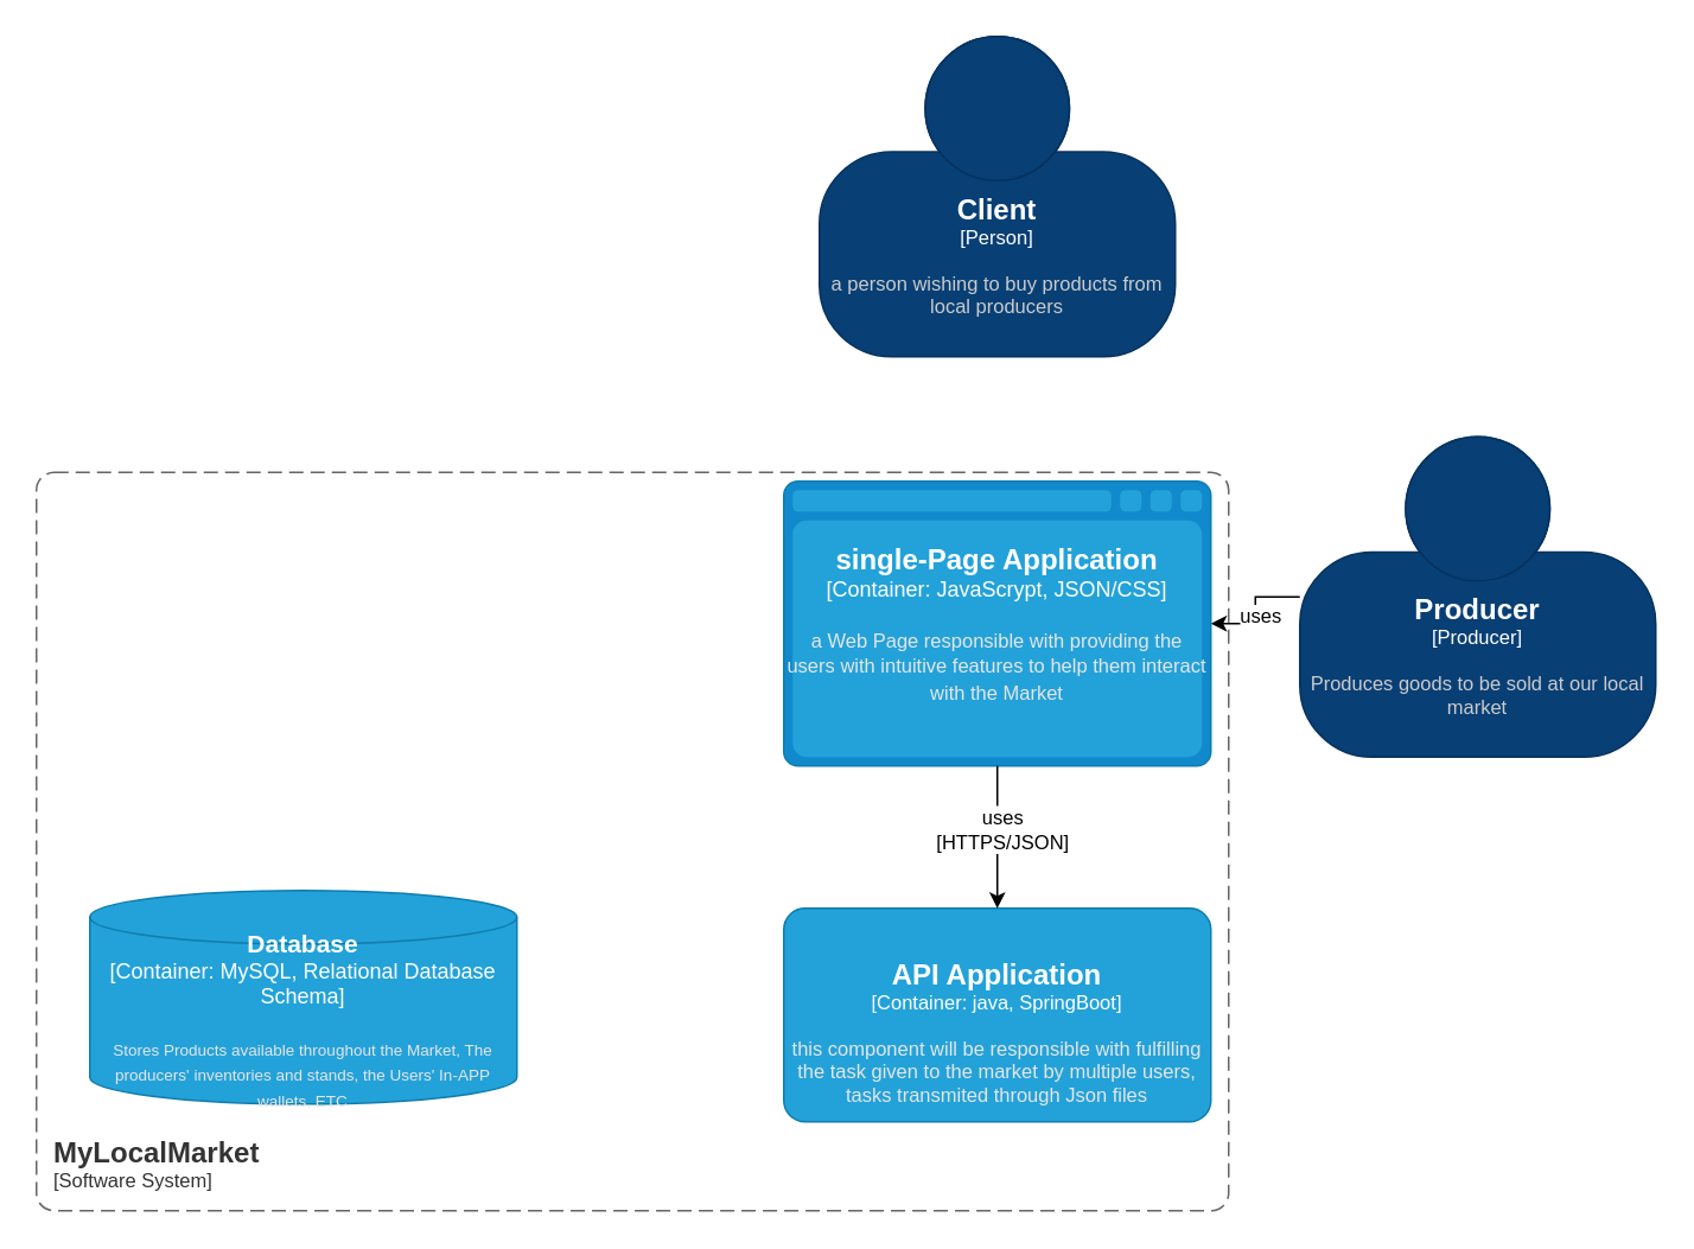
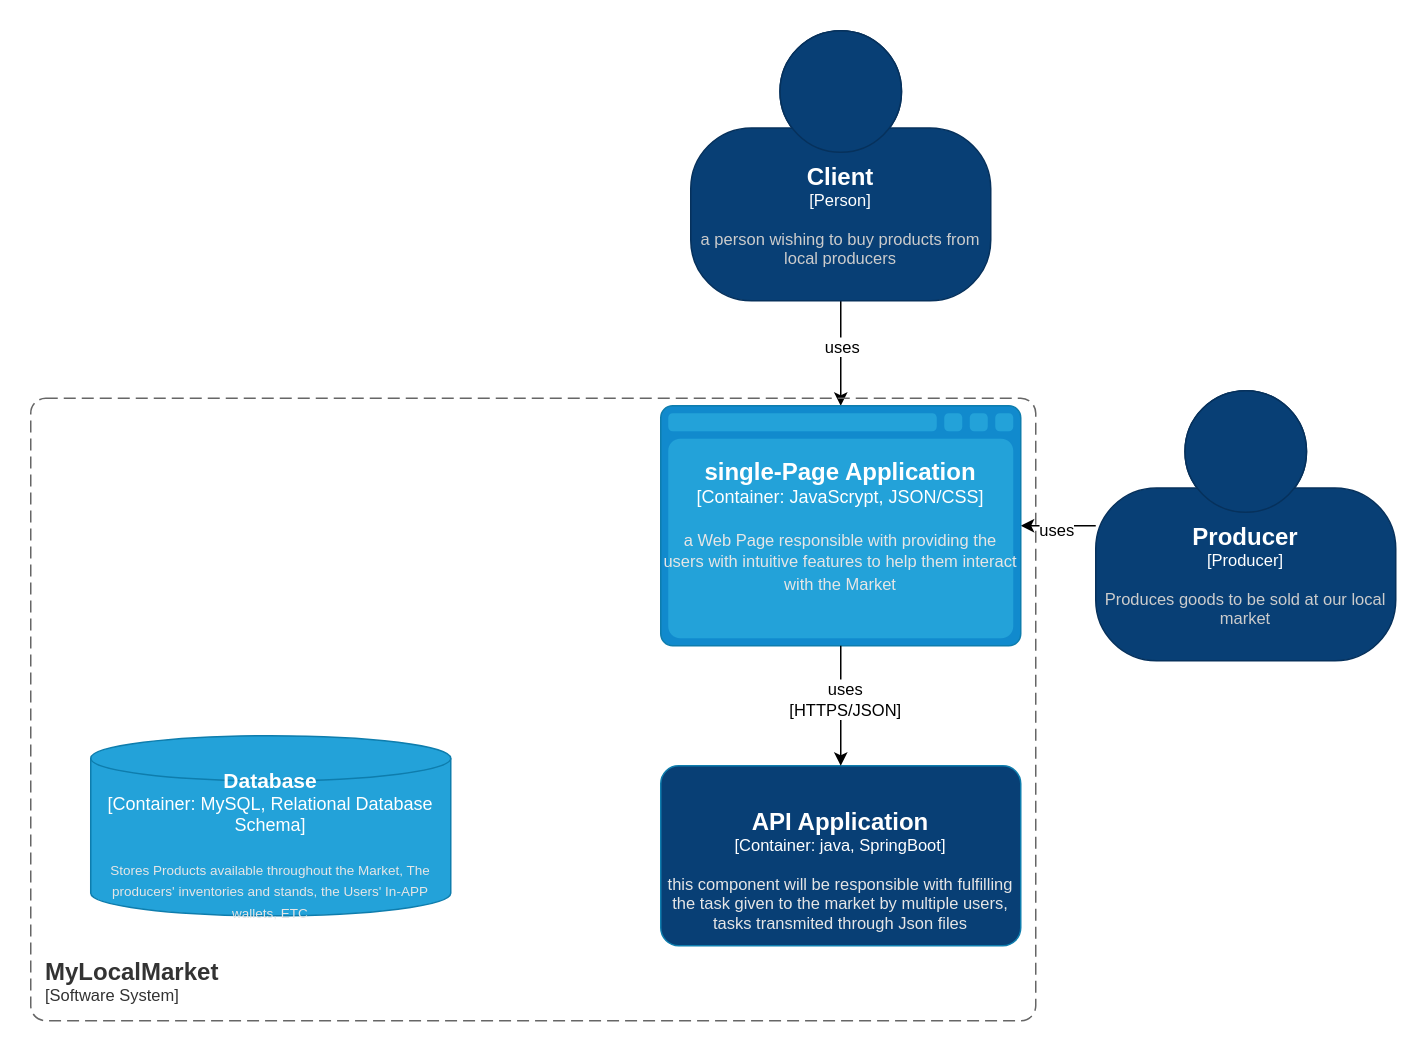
+ <mxCell id="2" style="edgeStyle=orthogonalEdgeStyle;rounded=0;orthogonalLoop=1;jettySize=auto;html=1;" edge="1" parent="1" source="4" target="9"><mxGeometry relative="1" as="geometry" /></mxCell>
+ <mxCell id="3" value="uses" style="edgeLabel;html=1;align=center;verticalAlign=middle;resizable=0;points=[];" vertex="1" connectable="0" parent="2"><mxGeometry x="-0.133" relative="1" as="geometry"><mxPoint as="offset" /></mxGeometry></mxCell>
- <mxCell id="7" value="&lt;font style=&quot;font-size: 16px&quot;&gt;&lt;b&gt;Producer&lt;/b&gt;&lt;/font&gt;&lt;div&gt;[Producer]&lt;/div&gt;&lt;br&gt;&lt;div&gt;&lt;font style=&quot;font-size: 11px&quot;&gt;&lt;font color=&quot;#cccccc&quot;&gt;Produces goods to be sold at our local market&lt;/font&gt;&lt;/div&gt;" style="html=1;fontSize=11;dashed=0;whiteSpace=wrap;fillColor=#083F75;strokeColor=#06315C;fontColor=#ffffff;shape=mxgraph.c4.person2;align=center;metaEdit=1;points=[[0.5,0,0],[1,0.5,0],[1,0.75,0],[0.75,1,0],[0.5,1,0],[0.25,1,0],[0,0.75,0],[0,0.5,0]];resizable=0;" vertex="1" parent="1"><mxGeometry x="730" y="245" width="200" height="180" as="geometry" /></mxCell>
+ <mxCell id="7" value="&lt;font style=&quot;font-size: 16px&quot;&gt;&lt;b&gt;Producer&lt;/b&gt;&lt;/font&gt;&lt;div&gt;[Producer]&lt;/div&gt;&lt;br&gt;&lt;div&gt;&lt;font style=&quot;font-size: 11px&quot;&gt;&lt;font color=&quot;#cccccc&quot;&gt;Produces goods to be sold at our local market&lt;/font&gt;&lt;/div&gt;" style="html=1;fontSize=11;dashed=0;whiteSpace=wrap;fillColor=#083F75;strokeColor=#06315C;fontColor=#ffffff;shape=mxgraph.c4.person2;align=center;metaEdit=1;points=[[0.5,0,0],[1,0.5,0],[1,0.75,0],[0.75,1,0],[0.5,1,0],[0.25,1,0],[0,0.75,0],[0,0.5,0]];resizable=0;" vertex="1" parent="1"><mxGeometry x="730" y="260" width="200" height="180" as="geometry" /></mxCell>
- <mxCell id="13" value="&lt;font style=&quot;font-size: 14px&quot;&gt;&lt;b&gt;Database&lt;/b&gt;&lt;/font&gt;&lt;div&gt;[Container:&amp;nbsp;MySQL, Relational Database Schema]&lt;/div&gt;&lt;br&gt;&lt;div&gt;&lt;font style=&quot;font-size: 9px&quot;&gt;&lt;font color=&quot;#E6E6E6&quot;&gt;Stores Products available throughout the Market, The producers' inventories and stands, the Users' In-APP wallets, ETC&lt;/font&gt;&lt;/div&gt;" style="shape=cylinder3;size=15;whiteSpace=wrap;html=1;boundedLbl=1;rounded=0;labelBackgroundColor=none;fillColor=#23A2D9;fontSize=12;fontColor=#ffffff;align=center;strokeColor=#0E7DAD;metaEdit=1;points=[[0.5,0,0],[1,0.25,0],[1,0.5,0],[1,0.75,0],[0.5,1,0],[0,0.75,0],[0,0.5,0],[0,0.25,0]];resizable=0;" vertex="1" parent="1"><mxGeometry x="50" y="500" width="240" height="120" as="geometry" /></mxCell>
+ <mxCell id="13" value="&lt;font style=&quot;font-size: 14px&quot;&gt;&lt;b&gt;Database&lt;/b&gt;&lt;/font&gt;&lt;div&gt;[Container:&amp;nbsp;MySQL, Relational Database Schema]&lt;/div&gt;&lt;br&gt;&lt;div&gt;&lt;font style=&quot;font-size: 9px&quot;&gt;&lt;font color=&quot;#E6E6E6&quot;&gt;Stores Products available throughout the Market, The producers' inventories and stands, the Users' In-APP wallets, ETC&lt;/font&gt;&lt;/div&gt;" style="shape=cylinder3;size=15;whiteSpace=wrap;html=1;boundedLbl=1;rounded=0;labelBackgroundColor=none;fillColor=#23A2D9;fontSize=12;fontColor=#ffffff;align=center;strokeColor=#0E7DAD;metaEdit=1;points=[[0.5,0,0],[1,0.25,0],[1,0.5,0],[1,0.75,0],[0.5,1,0],[0,0.75,0],[0,0.5,0],[0,0.25,0]];resizable=0;" vertex="1" parent="1"><mxGeometry x="60" y="490" width="240" height="120" as="geometry" /></mxCell>
- <mxCell id="10" value="&lt;font style=&quot;font-size: 16px&quot;&gt;&lt;b&gt;&#10;API Application&lt;/b&gt;&lt;/font&gt;&lt;div&gt;[Container: java, SpringBoot]&lt;/div&gt;&lt;br&gt;&lt;div&gt;&lt;font style=&quot;font-size: 11px&quot;&gt;&lt;font color=&quot;#E6E6E6&quot;&gt;this component will be responsible with fulfilling the task given to the market by multiple users, tasks transmited through Json files&lt;/font&gt;&lt;/div&gt;" style="rounded=1;whiteSpace=wrap;html=1;fontSize=11;labelBackgroundColor=none;fillColor=#23A2D9;fontColor=#ffffff;align=center;arcSize=10;strokeColor=#0E7DAD;metaEdit=1;resizable=0;points=[[0.25,0,0],[0.5,0,0],[0.75,0,0],[1,0.25,0],[1,0.5,0],[1,0.75,0],[0.75,1,0],[0.5,1,0],[0.25,1,0],[0,0.75,0],[0,0.5,0],[0,0.25,0]];" vertex="1" parent="1"><mxGeometry x="440" y="510" width="240" height="120" as="geometry" /></mxCell>
+ <mxCell id="10" value="&lt;font style=&quot;font-size: 16px&quot;&gt;&lt;b&gt;&#10;API Application&lt;/b&gt;&lt;/font&gt;&lt;div&gt;[Container: java, SpringBoot]&lt;/div&gt;&lt;br&gt;&lt;div&gt;&lt;font style=&quot;font-size: 11px&quot;&gt;&lt;font color=&quot;#E6E6E6&quot;&gt;this component will be responsible with fulfilling the task given to the market by multiple users, tasks transmited through Json files&lt;/font&gt;&lt;/div&gt;" style="rounded=1;whiteSpace=wrap;html=1;fontSize=11;labelBackgroundColor=none;fillColor=#083f75;fontColor=#ffffff;align=center;arcSize=10;strokeColor=#0E7DAD;metaEdit=1;resizable=0;points=[[0.25,0,0],[0.5,0,0],[0.75,0,0],[1,0.25,0],[1,0.5,0],[1,0.75,0],[0.75,1,0],[0.5,1,0],[0.25,1,0],[0,0.75,0],[0,0.5,0],[0,0.25,0]];" vertex="1" parent="1"><mxGeometry x="440" y="510" width="240" height="120" as="geometry" /></mxCell>
